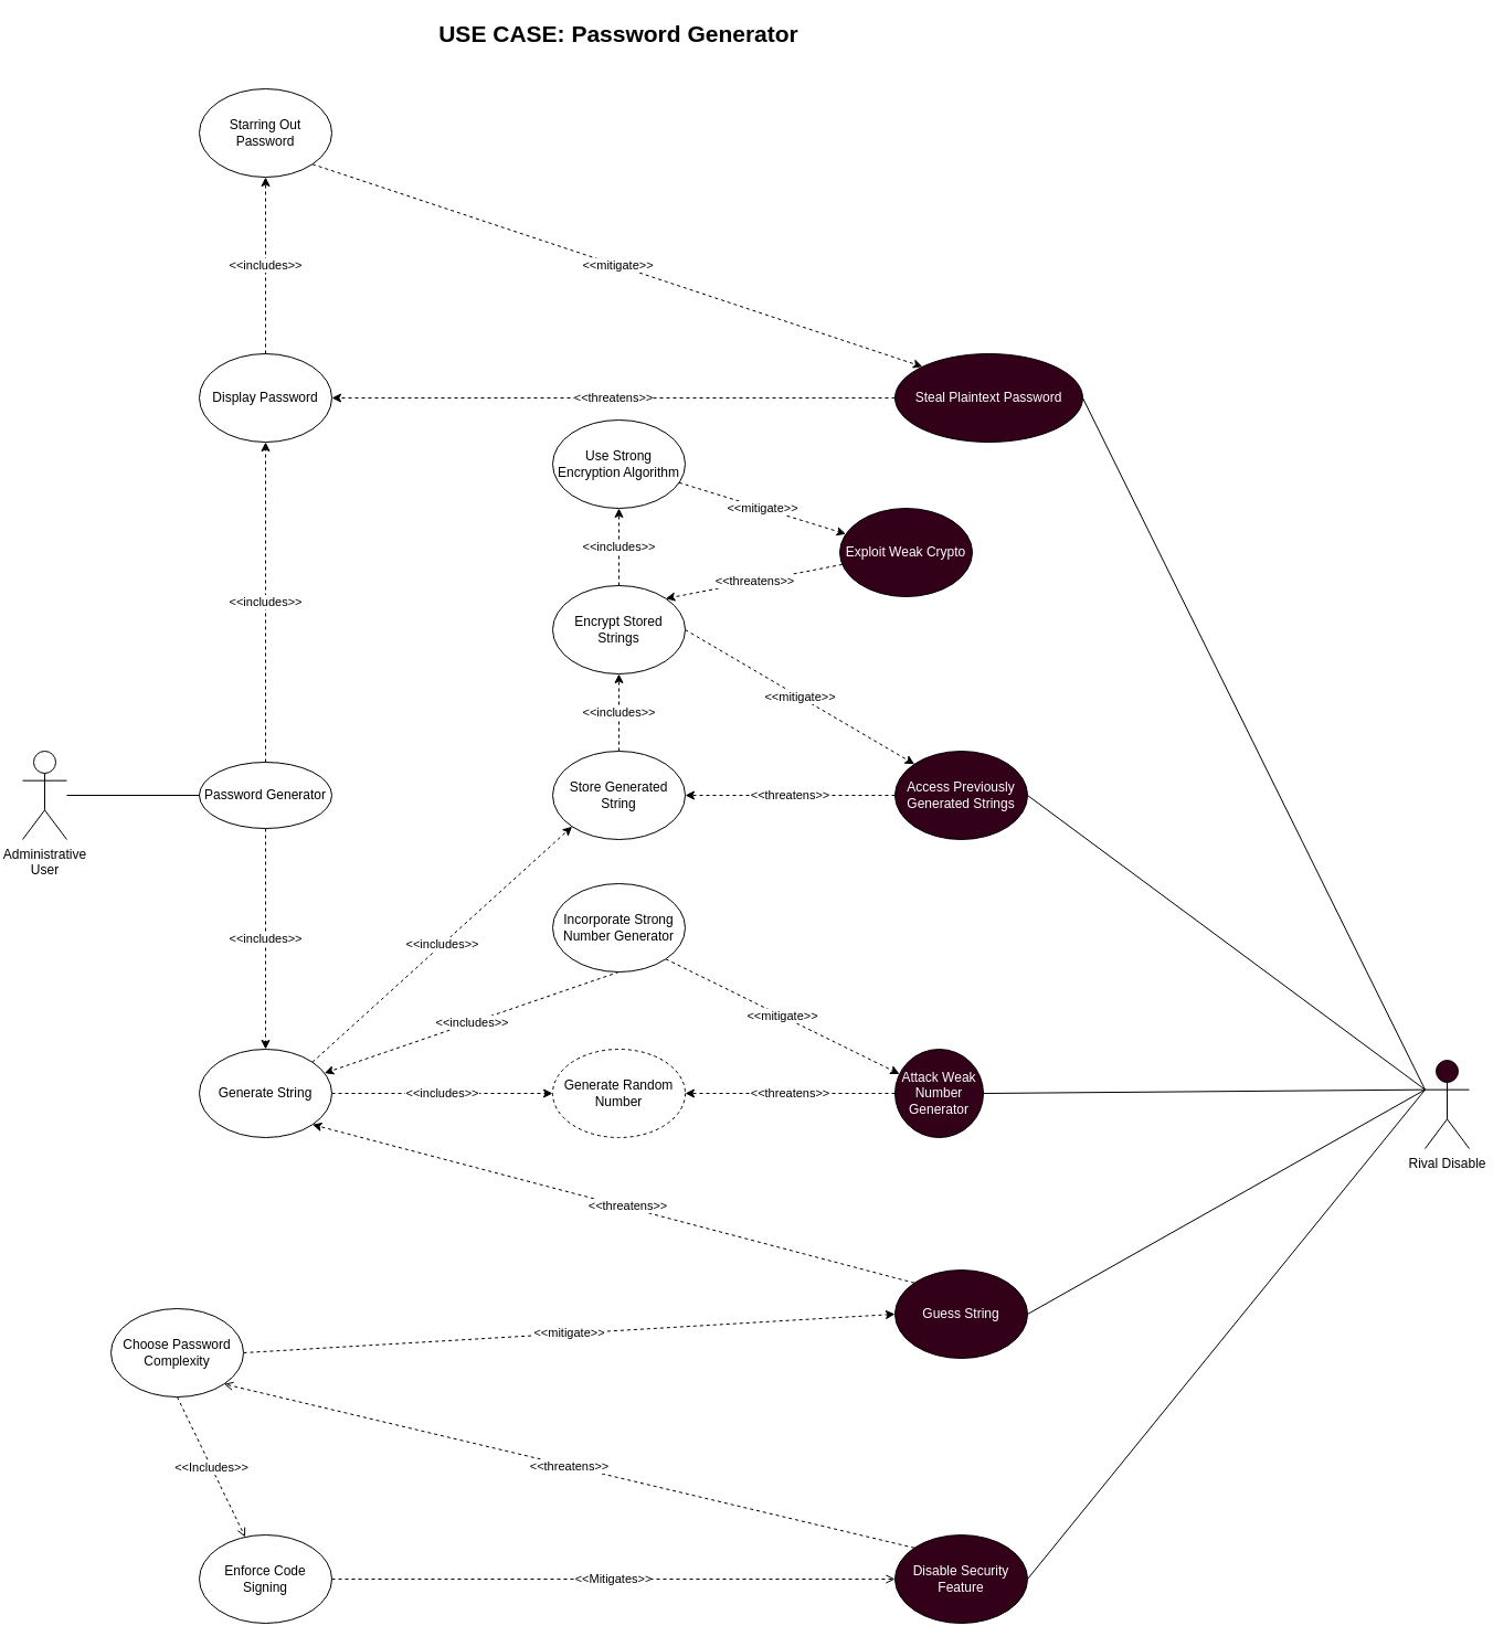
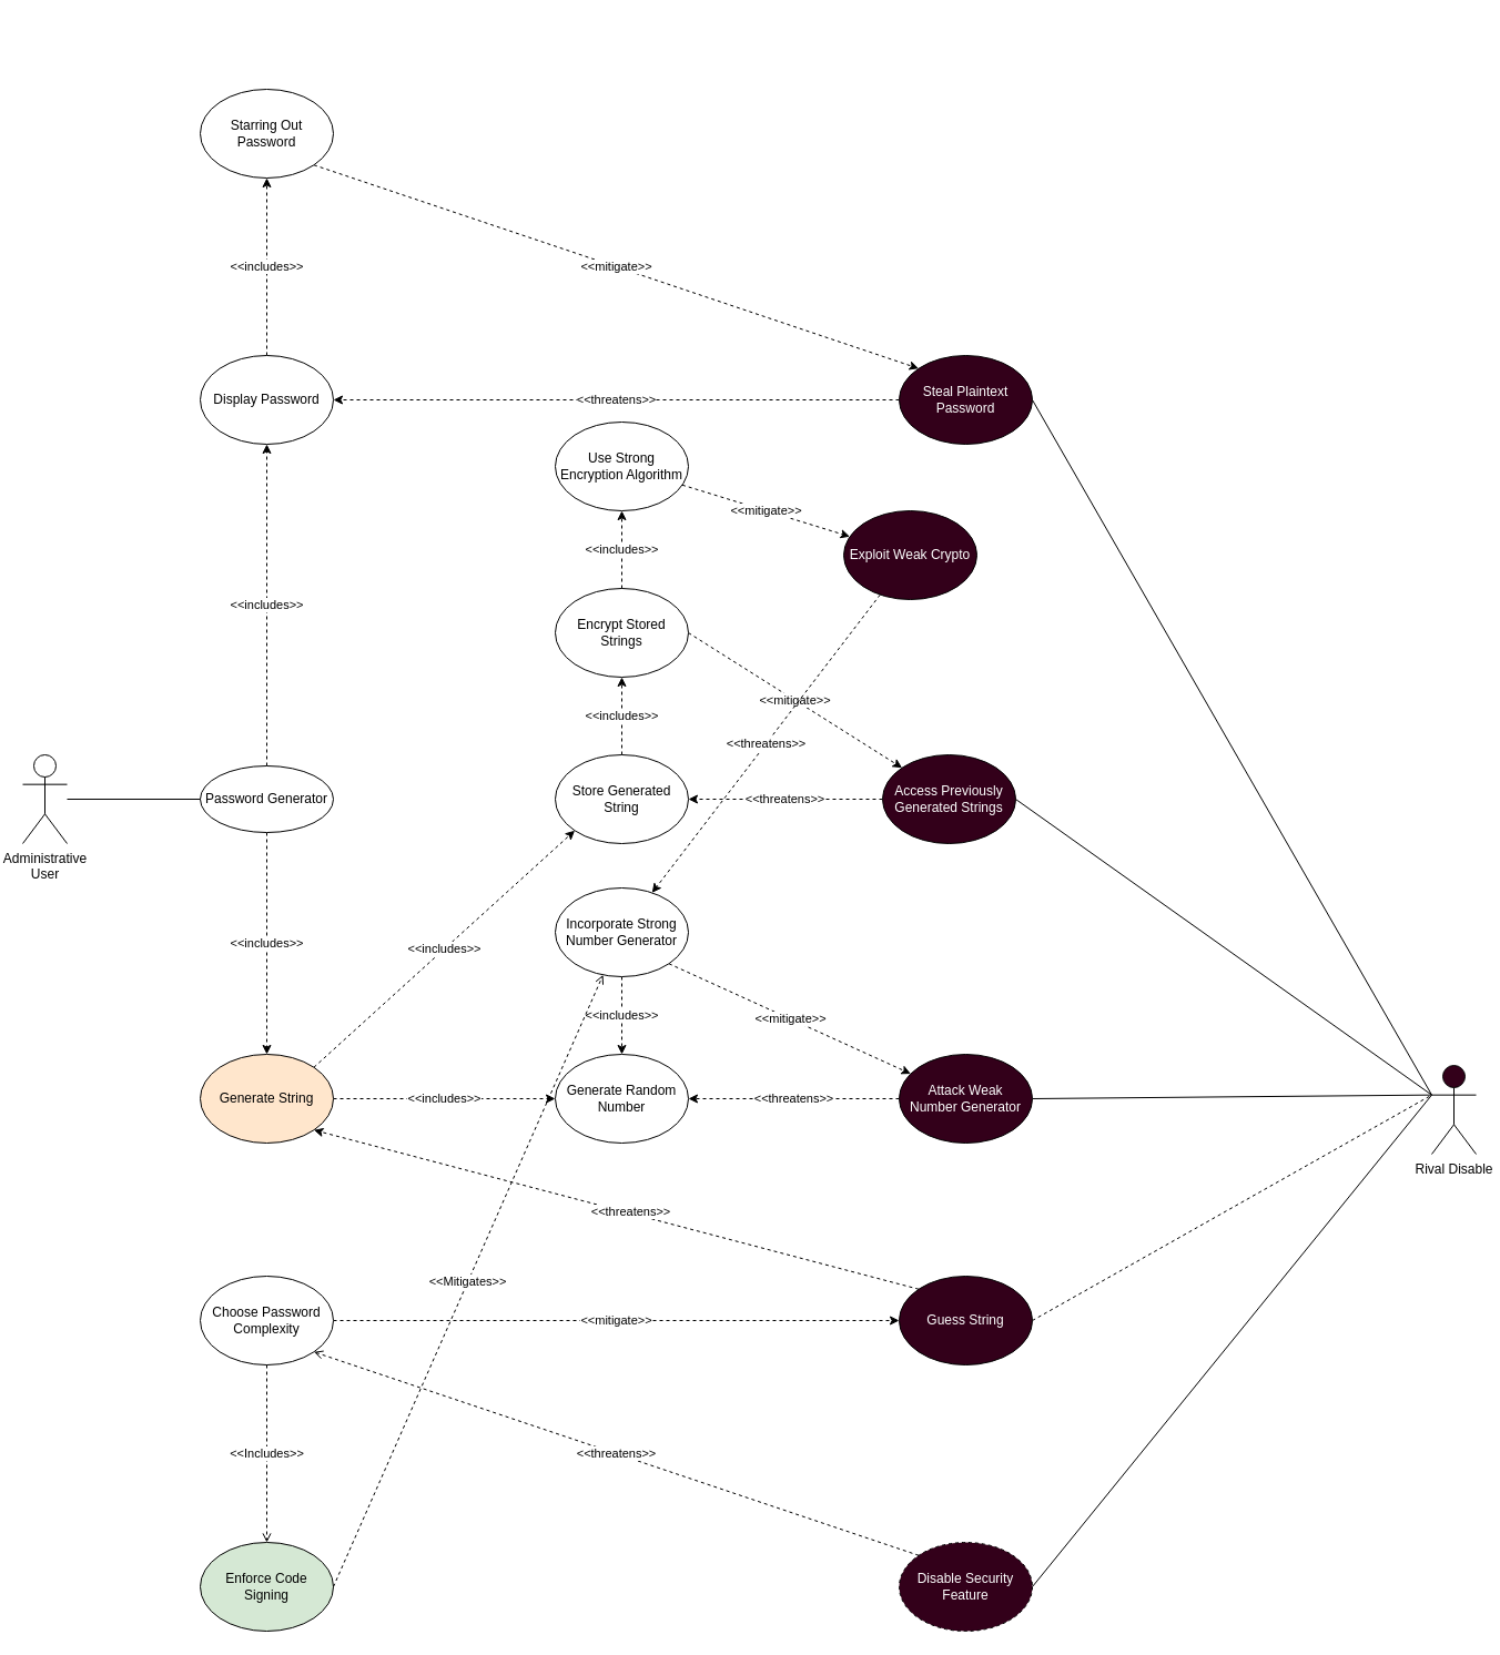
- <mxCell id="2" value="&lt;b&gt;&lt;font style=&quot;font-size: 21px&quot;&gt;USE CASE: Password Generator&lt;br&gt;&lt;/font&gt;&lt;/b&gt;" style="text;html=1;strokeColor=none;fillColor=none;align=center;verticalAlign=middle;whiteSpace=wrap;rounded=0;" parent="1" vertex="1"><mxGeometry x="65" y="20" width="990" height="20" as="geometry" /></mxCell>
- <mxCell id="20" value="Steal Plaintext Password" style="ellipse;whiteSpace=wrap;html=1;fillColor=#33001A;fontColor=#FFFFFF;" parent="1" vertex="1"><mxGeometry x="810" y="320" width="170" height="80" as="geometry" /></mxCell>
+ <mxCell id="20" value="Steal Plaintext Password" style="ellipse;whiteSpace=wrap;html=1;fillColor=#33001A;fontColor=#FFFFFF;" parent="1" vertex="1"><mxGeometry x="810" y="320" width="120" height="80" as="geometry" /></mxCell>
- <mxCell id="47" value="&amp;lt;&amp;lt;threatens&amp;gt;&amp;gt;" style="edgeStyle=none;rounded=0;orthogonalLoop=1;jettySize=auto;html=1;entryX=1;entryY=0;entryDx=0;entryDy=0;dashed=1;" edge="1" parent="1" source="45" target="38"><mxGeometry relative="1" as="geometry"><mxPoint x="860" y="580" as="sourcePoint" /><mxPoint x="670" y="580" as="targetPoint" /></mxGeometry></mxCell>
+ <mxCell id="47" value="&amp;lt;&amp;lt;threatens&amp;gt;&amp;gt;" style="edgeStyle=none;rounded=0;orthogonalLoop=1;jettySize=auto;html=1;dashed=1;" edge="1" parent="1" source="45" target="30"><mxGeometry relative="1" as="geometry"><mxPoint x="860" y="580" as="sourcePoint" /><mxPoint x="670" y="580" as="targetPoint" /></mxGeometry></mxCell>
- <mxCell id="23" value="Access Previously Generated Strings" style="ellipse;whiteSpace=wrap;html=1;fillColor=#33001A;fontColor=#FFFFFF;" parent="1" vertex="1"><mxGeometry x="810" y="680" width="120" height="80" as="geometry" /></mxCell>
+ <mxCell id="23" value="Access Previously Generated Strings" style="ellipse;whiteSpace=wrap;html=1;fillColor=#33001A;fontColor=#FFFFFF;" parent="1" vertex="1"><mxGeometry x="795" y="680" width="120" height="80" as="geometry" /></mxCell>
- <mxCell id="29" value="&amp;lt;&amp;lt;includes&amp;gt;&amp;gt;" style="edgeStyle=none;rounded=0;orthogonalLoop=1;jettySize=auto;html=1;exitX=0.5;exitY=1;exitDx=0;exitDy=0;dashed=1;" parent="1" source="30" target="13" edge="1"><mxGeometry relative="1" as="geometry" /></mxCell>
+ <mxCell id="29" value="&amp;lt;&amp;lt;includes&amp;gt;&amp;gt;" style="edgeStyle=none;rounded=0;orthogonalLoop=1;jettySize=auto;html=1;exitX=0.5;exitY=1;exitDx=0;exitDy=0;entryX=0.5;entryY=0;entryDx=0;entryDy=0;dashed=1;" parent="1" source="30" target="27" edge="1"><mxGeometry relative="1" as="geometry" /></mxCell>
- <mxCell id="13" value="Generate String" style="ellipse;whiteSpace=wrap;html=1;" parent="1" vertex="1"><mxGeometry x="180" y="950" width="120" height="80" as="geometry" /></mxCell>
+ <mxCell id="13" value="Generate String" style="ellipse;whiteSpace=wrap;html=1;fillColor=#ffe6cc;" parent="1" vertex="1"><mxGeometry x="180" y="950" width="120" height="80" as="geometry" /></mxCell>
- <mxCell id="27" value="Generate Random&lt;br&gt;Number" style="ellipse;whiteSpace=wrap;html=1;dashed=1;" parent="1" vertex="1"><mxGeometry x="500" y="950" width="120" height="80" as="geometry" /></mxCell>
+ <mxCell id="27" value="Generate Random&lt;br&gt;Number" style="ellipse;whiteSpace=wrap;html=1;" parent="1" vertex="1"><mxGeometry x="500" y="950" width="120" height="80" as="geometry" /></mxCell>
- <mxCell id="26" value="Attack Weak&lt;br&gt;Number Generator" style="ellipse;whiteSpace=wrap;html=1;fillColor=#33001A;fontColor=#FFFFFF;" parent="1" vertex="1"><mxGeometry x="810" y="950" width="80" height="80" as="geometry" /></mxCell>
+ <mxCell id="26" value="Attack Weak&lt;br&gt;Number Generator" style="ellipse;whiteSpace=wrap;html=1;fillColor=#33001A;fontColor=#FFFFFF;" parent="1" vertex="1"><mxGeometry x="810" y="950" width="120" height="80" as="geometry" /></mxCell>
- <mxCell id="16" style="edgeStyle=none;rounded=0;orthogonalLoop=1;jettySize=auto;html=1;exitX=1;exitY=0.5;exitDx=0;exitDy=0;entryX=0;entryY=0.333;entryDx=0;entryDy=0;entryPerimeter=0;endArrow=none;endFill=0;" parent="1" source="17" target="10" edge="1"><mxGeometry relative="1" as="geometry" /></mxCell>
+ <mxCell id="16" style="edgeStyle=none;rounded=0;orthogonalLoop=1;jettySize=auto;html=1;exitX=1;exitY=0.5;exitDx=0;exitDy=0;entryX=0;entryY=0.333;entryDx=0;entryDy=0;entryPerimeter=0;endArrow=none;endFill=0;dashed=1;" parent="1" source="17" target="10" edge="1"><mxGeometry relative="1" as="geometry" /></mxCell>
- <mxCell id="9" value="Choose Password Complexity" style="ellipse;whiteSpace=wrap;html=1;" parent="1" vertex="1"><mxGeometry x="100" y="1185" width="120" height="80" as="geometry" /></mxCell>
+ <mxCell id="9" value="Choose Password Complexity" style="ellipse;whiteSpace=wrap;html=1;" parent="1" vertex="1"><mxGeometry x="180" y="1150" width="120" height="80" as="geometry" /></mxCell>
- <mxCell id="39" value="Enforce Code &lt;br&gt;Signing" style="ellipse;whiteSpace=wrap;html=1;" parent="1" vertex="1"><mxGeometry x="180" y="1390" width="120" height="80" as="geometry" /></mxCell>
+ <mxCell id="39" value="Enforce Code &lt;br&gt;Signing" style="ellipse;whiteSpace=wrap;html=1;fillColor=#d5e8d4;" parent="1" vertex="1"><mxGeometry x="180" y="1390" width="120" height="80" as="geometry" /></mxCell>
- <mxCell id="42" value="&amp;lt;&amp;lt;Mitigates&amp;gt;&amp;gt;" style="rounded=1;orthogonalLoop=1;jettySize=auto;html=1;dashed=1;strokeWidth=1;endFill=0;endArrow=open;exitX=1;exitY=0.5;exitDx=0;exitDy=0;entryX=0;entryY=0.5;entryDx=0;entryDy=0;" parent="1" source="39" target="44" edge="1"><mxGeometry relative="1" as="geometry"><mxPoint x="338.29" y="1403.31" as="sourcePoint" /><mxPoint x="800" y="1425" as="targetPoint" /></mxGeometry></mxCell>
+ <mxCell id="42" value="&amp;lt;&amp;lt;Mitigates&amp;gt;&amp;gt;" style="rounded=1;orthogonalLoop=1;jettySize=auto;html=1;dashed=1;strokeWidth=1;endFill=0;endArrow=open;exitX=1;exitY=0.5;exitDx=0;exitDy=0;" parent="1" source="39" target="30" edge="1"><mxGeometry relative="1" as="geometry"><mxPoint x="338.29" y="1403.31" as="sourcePoint" /><mxPoint x="800" y="1425" as="targetPoint" /></mxGeometry></mxCell>
- <mxCell id="44" value="Disable Security&lt;br&gt;Feature" style="ellipse;whiteSpace=wrap;html=1;fillColor=#33001A;fontColor=#FFFFFF;" parent="1" vertex="1"><mxGeometry x="810" y="1390" width="120" height="80" as="geometry" /></mxCell>
+ <mxCell id="44" value="Disable Security&lt;br&gt;Feature" style="ellipse;whiteSpace=wrap;html=1;fillColor=#33001A;fontColor=#FFFFFF;dashed=1;" parent="1" vertex="1"><mxGeometry x="810" y="1390" width="120" height="80" as="geometry" /></mxCell>
